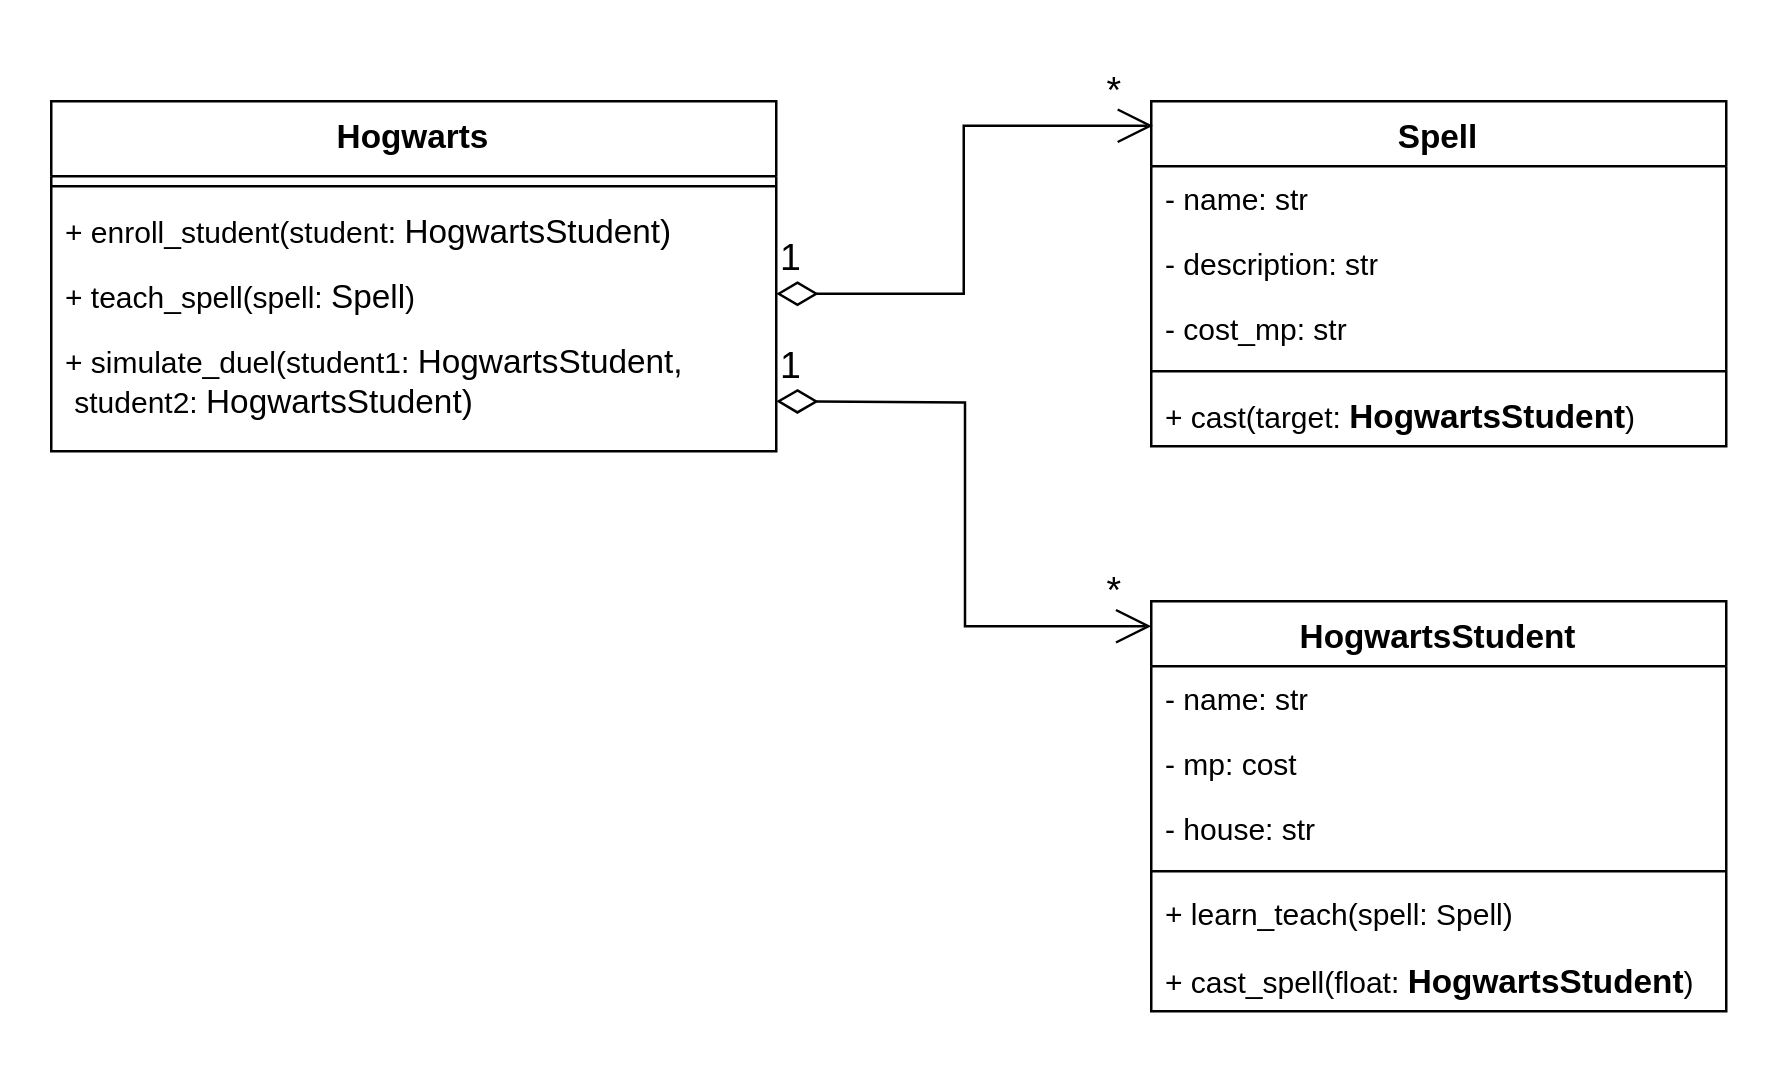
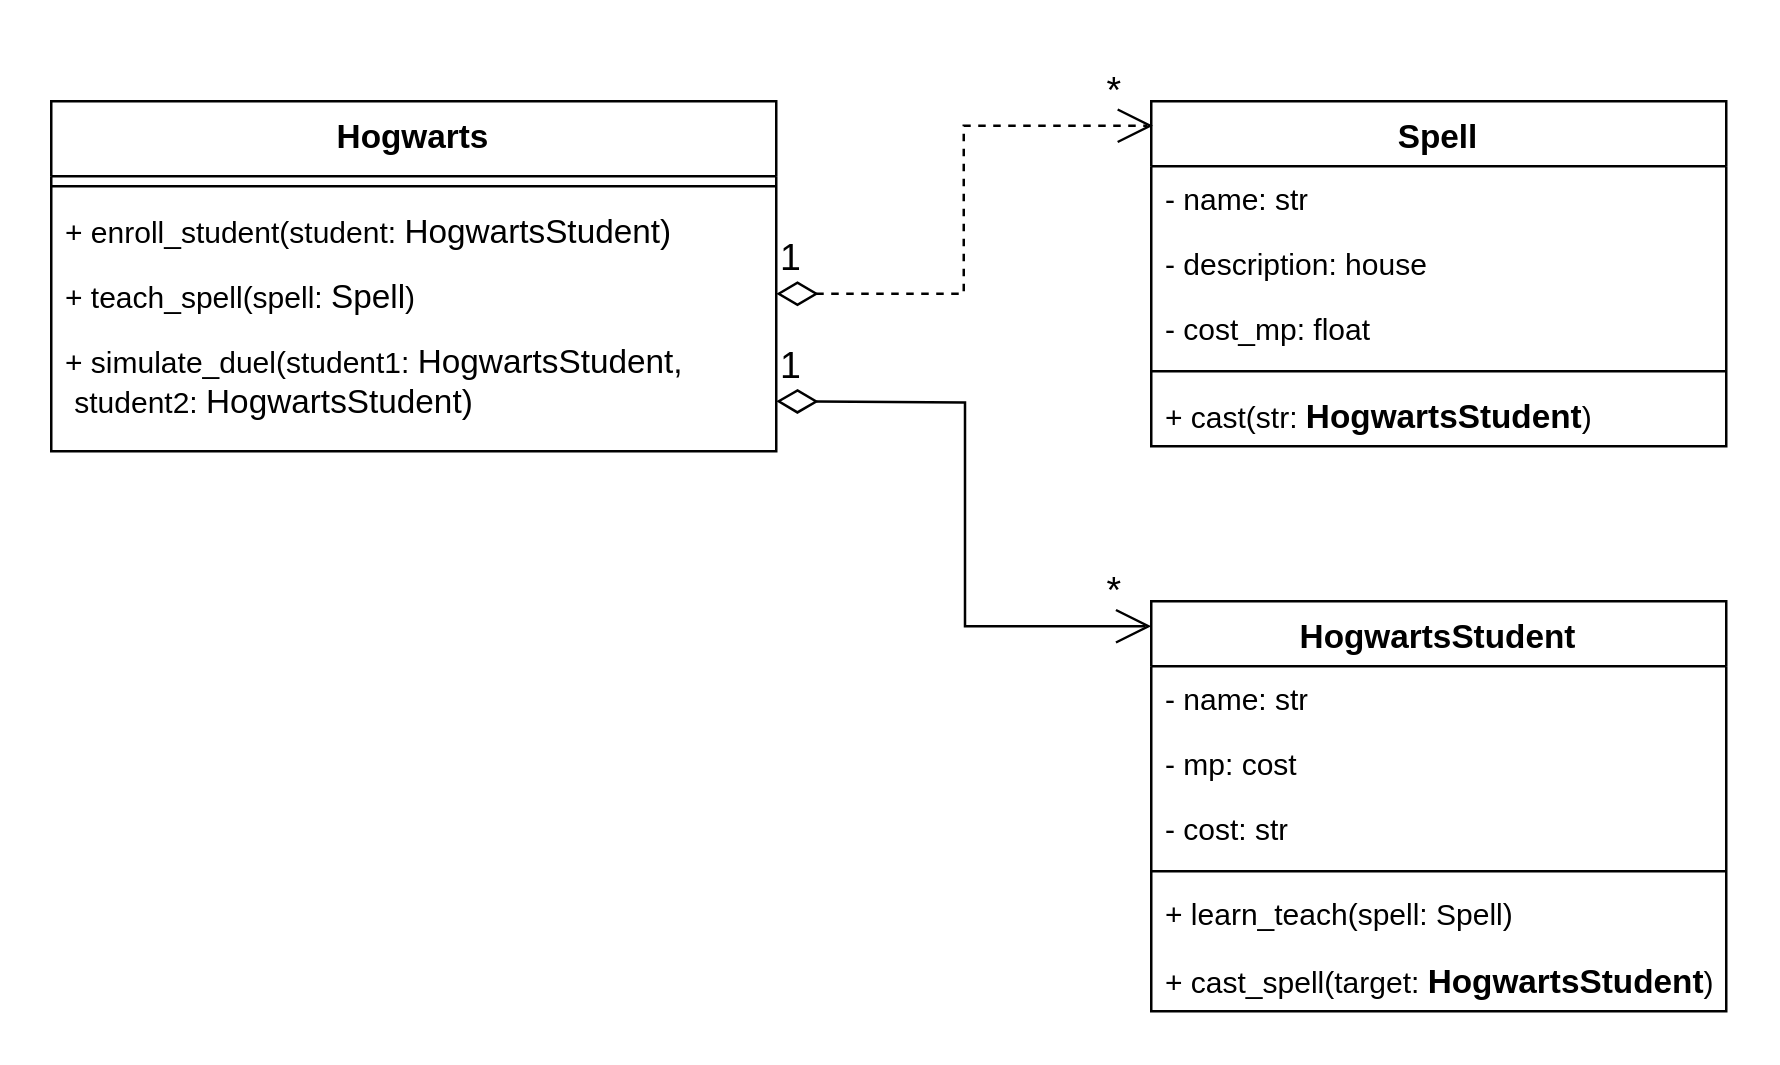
- <mxCell id="20" value="&lt;font style=&quot;font-size: 15px;&quot;&gt;1&lt;/font&gt;" style="endArrow=open;html=1;endSize=12;startArrow=diamondThin;startSize=14;startFill=0;edgeStyle=orthogonalEdgeStyle;align=left;verticalAlign=bottom;rounded=0;entryX=0.003;entryY=0.071;entryDx=0;entryDy=0;entryPerimeter=0;exitX=1;exitY=0.5;exitDx=0;exitDy=0;" parent="1" source="18" target="9" edge="1"><mxGeometry x="-1" y="3" relative="1" as="geometry"><mxPoint x="310" y="80" as="sourcePoint" /><mxPoint x="420" y="-70" as="targetPoint" /></mxGeometry></mxCell>
+ <mxCell id="20" value="&lt;font style=&quot;font-size: 15px;&quot;&gt;1&lt;/font&gt;" style="endArrow=open;html=1;endSize=12;startArrow=diamondThin;startSize=14;startFill=0;edgeStyle=orthogonalEdgeStyle;align=left;verticalAlign=bottom;rounded=0;entryX=0.003;entryY=0.071;entryDx=0;entryDy=0;entryPerimeter=0;exitX=1;exitY=0.5;exitDx=0;exitDy=0;dashed=1;" parent="1" source="18" target="9" edge="1"><mxGeometry x="-1" y="3" relative="1" as="geometry"><mxPoint x="310" y="80" as="sourcePoint" /><mxPoint x="420" y="-70" as="targetPoint" /></mxGeometry></mxCell>
- <mxCell id="11" value="- description: str" style="text;strokeColor=none;fillColor=none;align=left;verticalAlign=top;spacingLeft=4;spacingRight=4;overflow=hidden;rotatable=0;points=[[0,0.5],[1,0.5]];portConstraint=eastwest;whiteSpace=wrap;html=1;" parent="9" vertex="1"><mxGeometry y="52" width="230" height="26" as="geometry" /></mxCell>
+ <mxCell id="11" value="- description: house" style="text;strokeColor=none;fillColor=none;align=left;verticalAlign=top;spacingLeft=4;spacingRight=4;overflow=hidden;rotatable=0;points=[[0,0.5],[1,0.5]];portConstraint=eastwest;whiteSpace=wrap;html=1;" parent="9" vertex="1"><mxGeometry y="52" width="230" height="26" as="geometry" /></mxCell>
- <mxCell id="12" value="- cost_mp: str" style="text;strokeColor=none;fillColor=none;align=left;verticalAlign=top;spacingLeft=4;spacingRight=4;overflow=hidden;rotatable=0;points=[[0,0.5],[1,0.5]];portConstraint=eastwest;whiteSpace=wrap;html=1;" parent="9" vertex="1"><mxGeometry y="78" width="230" height="26" as="geometry" /></mxCell>
+ <mxCell id="12" value="- cost_mp: float" style="text;strokeColor=none;fillColor=none;align=left;verticalAlign=top;spacingLeft=4;spacingRight=4;overflow=hidden;rotatable=0;points=[[0,0.5],[1,0.5]];portConstraint=eastwest;whiteSpace=wrap;html=1;" parent="9" vertex="1"><mxGeometry y="78" width="230" height="26" as="geometry" /></mxCell>
- <mxCell id="14" value="+ cast(target:&amp;nbsp;&lt;b&gt;&lt;span style=&quot;font-size:10.0pt;line-height:115%;&lt;br/&gt;font-family:&amp;quot;Courier New&amp;quot;;mso-fareast-font-family:&amp;quot;Times New Roman&amp;quot;;mso-ansi-language:&lt;br/&gt;RU;mso-fareast-language:RU;mso-bidi-language:AR-SA&quot;&gt;HogwartsStudent&lt;/span&gt;&lt;/b&gt;&lt;span style=&quot;background-color: transparent; color: light-dark(rgb(0, 0, 0), rgb(255, 255, 255));&quot;&gt;)&lt;/span&gt;" style="text;strokeColor=none;fillColor=none;align=left;verticalAlign=top;spacingLeft=4;spacingRight=4;overflow=hidden;rotatable=0;points=[[0,0.5],[1,0.5]];portConstraint=eastwest;whiteSpace=wrap;html=1;" parent="9" vertex="1"><mxGeometry y="112" width="230" height="26" as="geometry" /></mxCell>
+ <mxCell id="14" value="+ cast(str:&amp;nbsp;&lt;b&gt;&lt;span style=&quot;font-size:10.0pt;line-height:115%;&lt;br/&gt;font-family:&amp;quot;Courier New&amp;quot;;mso-fareast-font-family:&amp;quot;Times New Roman&amp;quot;;mso-ansi-language:&lt;br/&gt;RU;mso-fareast-language:RU;mso-bidi-language:AR-SA&quot;&gt;HogwartsStudent&lt;/span&gt;&lt;/b&gt;&lt;span style=&quot;background-color: transparent; color: light-dark(rgb(0, 0, 0), rgb(255, 255, 255));&quot;&gt;)&lt;/span&gt;" style="text;strokeColor=none;fillColor=none;align=left;verticalAlign=top;spacingLeft=4;spacingRight=4;overflow=hidden;rotatable=0;points=[[0,0.5],[1,0.5]];portConstraint=eastwest;whiteSpace=wrap;html=1;" parent="9" vertex="1"><mxGeometry y="112" width="230" height="26" as="geometry" /></mxCell>
- <mxCell id="5" value="- house: str" style="text;strokeColor=none;fillColor=none;align=left;verticalAlign=top;spacingLeft=4;spacingRight=4;overflow=hidden;rotatable=0;points=[[0,0.5],[1,0.5]];portConstraint=eastwest;whiteSpace=wrap;html=1;" parent="2" vertex="1"><mxGeometry y="78" width="230" height="26" as="geometry" /></mxCell>
+ <mxCell id="5" value="- cost: str" style="text;strokeColor=none;fillColor=none;align=left;verticalAlign=top;spacingLeft=4;spacingRight=4;overflow=hidden;rotatable=0;points=[[0,0.5],[1,0.5]];portConstraint=eastwest;whiteSpace=wrap;html=1;" parent="2" vertex="1"><mxGeometry y="78" width="230" height="26" as="geometry" /></mxCell>
- <mxCell id="8" value="+ cast_spell(float:&amp;nbsp;&lt;b&gt;&lt;span style=&quot;font-size:10.0pt;line-height:115%;&lt;br/&gt;font-family:&amp;quot;Courier New&amp;quot;;mso-fareast-font-family:&amp;quot;Times New Roman&amp;quot;;mso-ansi-language:&lt;br/&gt;RU;mso-fareast-language:RU;mso-bidi-language:AR-SA&quot;&gt;HogwartsStudent&lt;/span&gt;&lt;/b&gt;&lt;span style=&quot;background-color: transparent; color: light-dark(rgb(0, 0, 0), rgb(255, 255, 255));&quot;&gt;)&lt;/span&gt;" style="text;strokeColor=none;fillColor=none;align=left;verticalAlign=top;spacingLeft=4;spacingRight=4;overflow=hidden;rotatable=0;points=[[0,0.5],[1,0.5]];portConstraint=eastwest;whiteSpace=wrap;html=1;" parent="2" vertex="1"><mxGeometry y="138" width="230" height="26" as="geometry" /></mxCell>
+ <mxCell id="8" value="+ cast_spell(target:&amp;nbsp;&lt;b&gt;&lt;span style=&quot;font-size:10.0pt;line-height:115%;&lt;br/&gt;font-family:&amp;quot;Courier New&amp;quot;;mso-fareast-font-family:&amp;quot;Times New Roman&amp;quot;;mso-ansi-language:&lt;br/&gt;RU;mso-fareast-language:RU;mso-bidi-language:AR-SA&quot;&gt;HogwartsStudent&lt;/span&gt;&lt;/b&gt;&lt;span style=&quot;background-color: transparent; color: light-dark(rgb(0, 0, 0), rgb(255, 255, 255));&quot;&gt;)&lt;/span&gt;" style="text;strokeColor=none;fillColor=none;align=left;verticalAlign=top;spacingLeft=4;spacingRight=4;overflow=hidden;rotatable=0;points=[[0,0.5],[1,0.5]];portConstraint=eastwest;whiteSpace=wrap;html=1;" parent="2" vertex="1"><mxGeometry y="138" width="230" height="26" as="geometry" /></mxCell>
